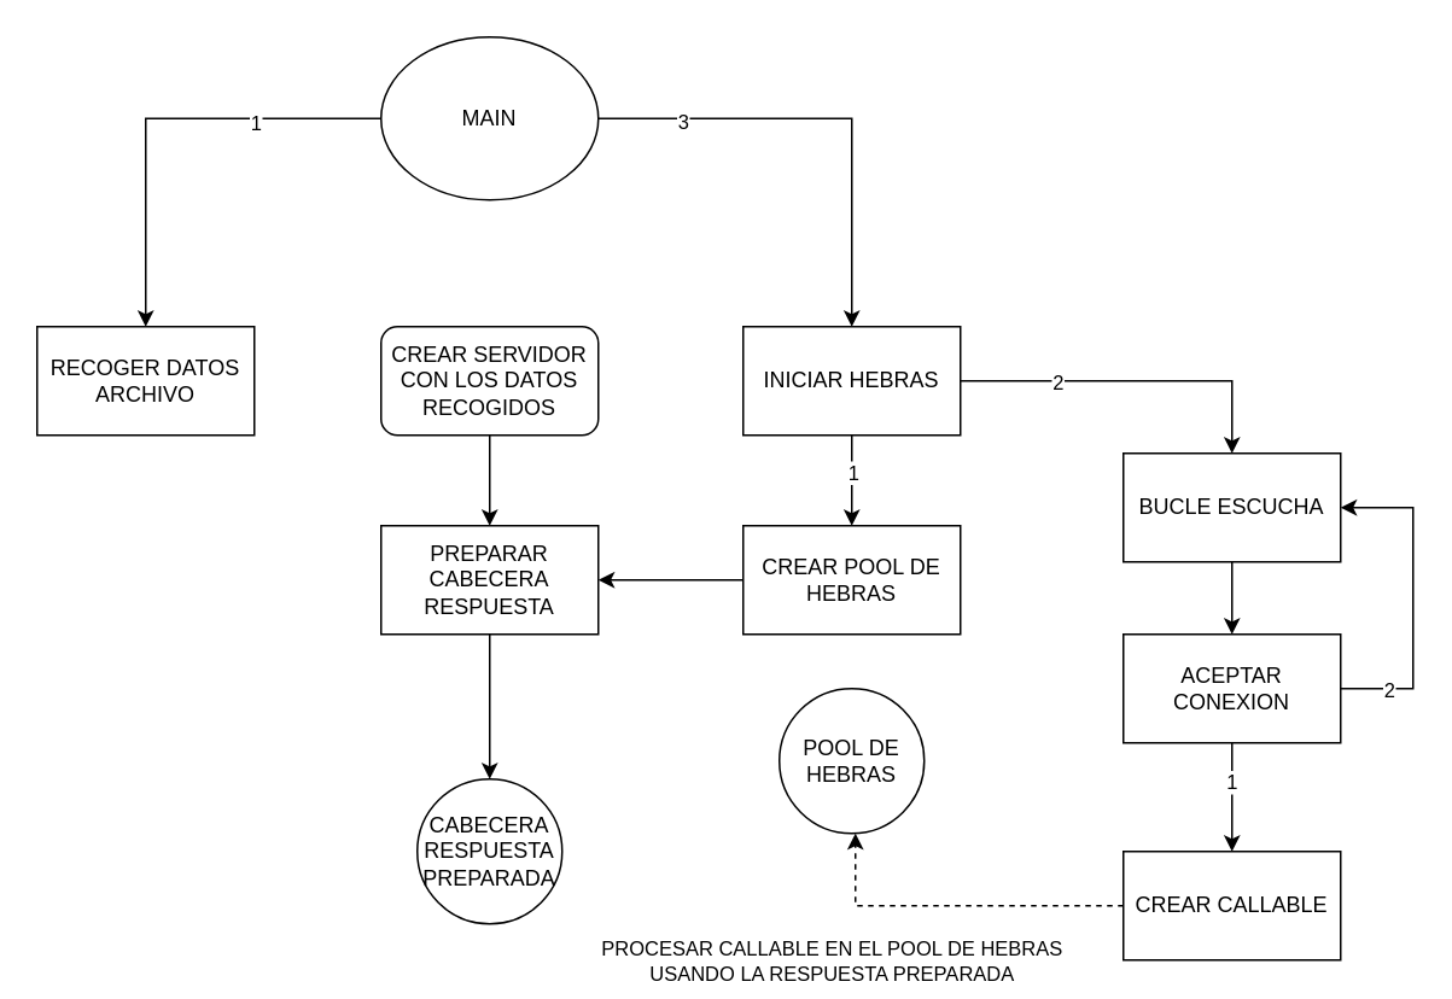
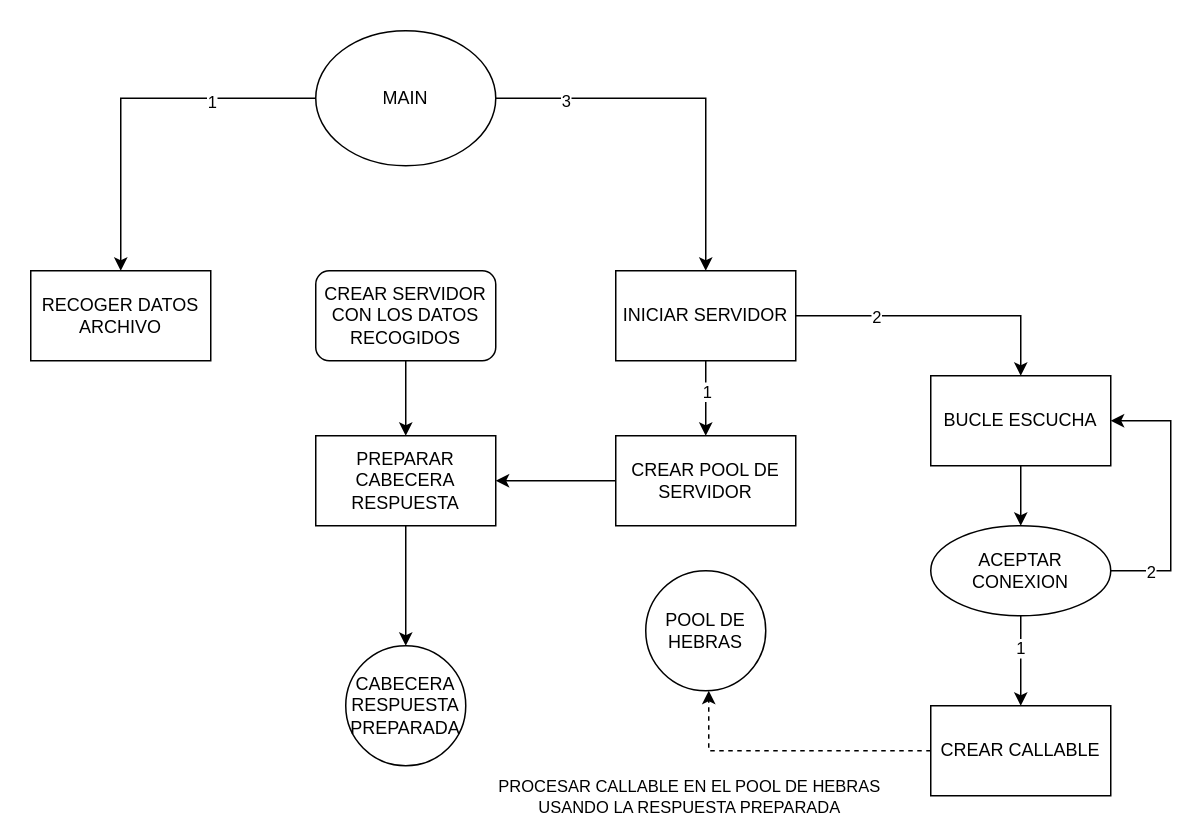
- <mxCell id="14" value="INICIAR HEBRAS&lt;br&gt;" style="whiteSpace=wrap;html=1;" vertex="1" parent="1"><mxGeometry x="410" y="180" width="120" height="60" as="geometry" /></mxCell>
+ <mxCell id="14" value="INICIAR SERVIDOR&lt;br&gt;" style="whiteSpace=wrap;html=1;" vertex="1" parent="1"><mxGeometry x="410" y="180" width="120" height="60" as="geometry" /></mxCell>
- <mxCell id="18" value="CREAR POOL DE HEBRAS" style="whiteSpace=wrap;html=1;" vertex="1" parent="1"><mxGeometry x="410" y="290" width="120" height="60" as="geometry" /></mxCell>
+ <mxCell id="18" value="CREAR POOL DE SERVIDOR" style="whiteSpace=wrap;html=1;" vertex="1" parent="1"><mxGeometry x="410" y="290" width="120" height="60" as="geometry" /></mxCell>
- <mxCell id="25" value="ACEPTAR CONEXION" style="whiteSpace=wrap;html=1;" vertex="1" parent="1"><mxGeometry x="620" y="350" width="120" height="60" as="geometry" /></mxCell>
+ <mxCell id="25" value="ACEPTAR CONEXION" style="ellipse;whiteSpace=wrap;html=1;" vertex="1" parent="1"><mxGeometry x="620" y="350" width="120" height="60" as="geometry" /></mxCell>
